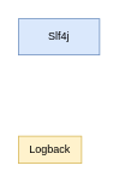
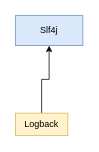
+ <mxCell id="3" style="edgeStyle=orthogonalEdgeStyle;rounded=0;orthogonalLoop=1;jettySize=auto;html=1;" edge="1" parent="1" source="4" target="2"><mxGeometry relative="1" as="geometry" /></mxCell>
